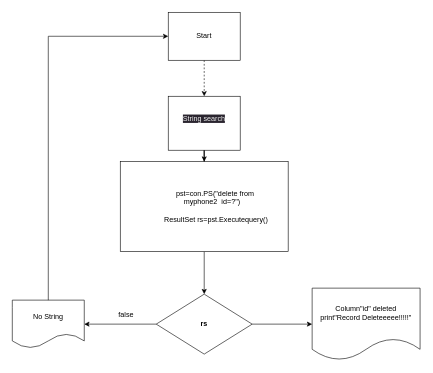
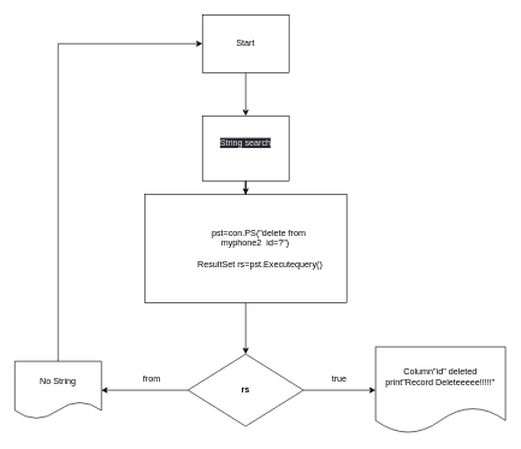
- <mxCell id="2" value="" style="edgeStyle=orthogonalEdgeStyle;rounded=0;orthogonalLoop=1;jettySize=auto;html=1;entryX=0.5;entryY=0;entryDx=0;entryDy=0;dashed=1;" parent="1" source="3" target="15" edge="1"><mxGeometry relative="1" as="geometry"><mxPoint x="340" y="160" as="targetPoint" /></mxGeometry></mxCell>
+ <mxCell id="2" value="" style="edgeStyle=orthogonalEdgeStyle;rounded=0;orthogonalLoop=1;jettySize=auto;html=1;entryX=0.5;entryY=0;entryDx=0;entryDy=0;" parent="1" source="3" target="15" edge="1"><mxGeometry relative="1" as="geometry"><mxPoint x="340" y="160" as="targetPoint" /></mxGeometry></mxCell>
- <mxCell id="13" value="false" style="text;html=1;strokeColor=none;fillColor=none;align=center;verticalAlign=middle;whiteSpace=wrap;rounded=0;" parent="1" vertex="1"><mxGeometry x="180" y="510" width="60" height="30" as="geometry" /></mxCell>
+ <mxCell id="13" value="from" style="text;html=1;strokeColor=none;fillColor=none;align=center;verticalAlign=middle;whiteSpace=wrap;rounded=0;" parent="1" vertex="1"><mxGeometry x="180" y="510" width="60" height="30" as="geometry" /></mxCell>
+ <mxCell id="12" value="true" style="text;html=1;strokeColor=none;fillColor=none;align=center;verticalAlign=middle;whiteSpace=wrap;rounded=0;" parent="1" vertex="1"><mxGeometry x="440" y="510" width="60" height="30" as="geometry" /></mxCell>
